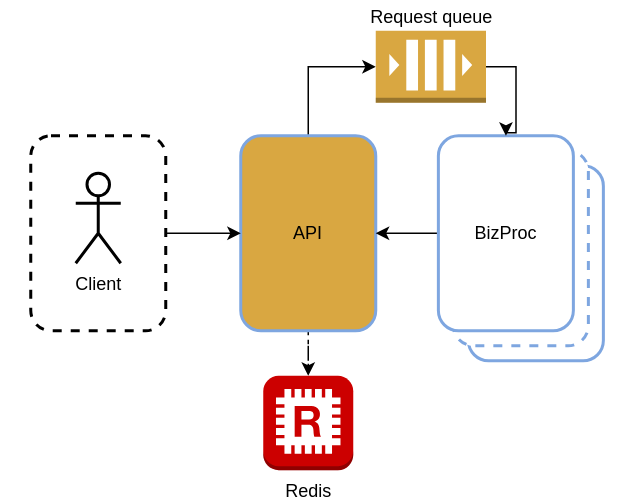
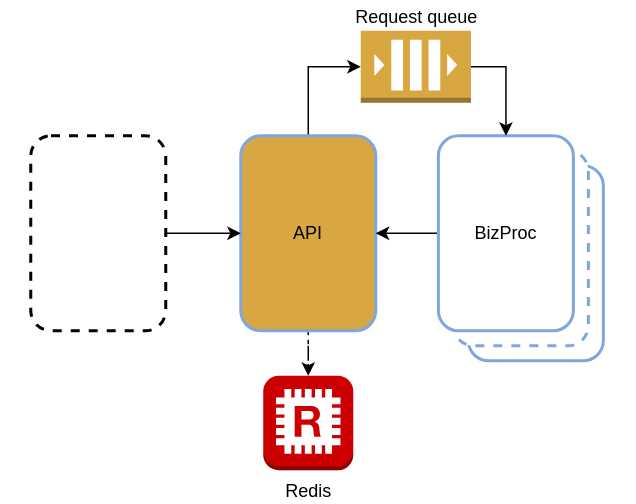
- <mxCell id="11" value="Request queue" style="outlineConnect=0;dashed=0;verticalLabelPosition=top;verticalAlign=bottom;align=center;html=1;shape=mxgraph.aws3.queue;fillColor=#D9A741;gradientColor=none;strokeColor=#7EA6E0;strokeWidth=2;labelPosition=center;" vertex="1" parent="1"><mxGeometry x="250" y="20" width="73.5" height="48" as="geometry" /></mxCell>
+ <mxCell id="11" value="Request queue" style="outlineConnect=0;dashed=0;verticalLabelPosition=top;verticalAlign=bottom;align=center;html=1;shape=mxgraph.aws3.queue;fillColor=#D9A741;gradientColor=none;strokeColor=#7EA6E0;strokeWidth=2;labelPosition=center;" vertex="1" parent="1"><mxGeometry x="240" y="20" width="73.5" height="48" as="geometry" /></mxCell>
- <mxCell id="14" value="Client" style="shape=umlActor;verticalLabelPosition=bottom;labelBackgroundColor=#ffffff;verticalAlign=top;html=1;outlineConnect=0;strokeColor=#000000;strokeWidth=2;fillColor=#ffffff;fontSize=12;align=center;" vertex="1" parent="1"><mxGeometry x="50" y="115" width="30" height="60" as="geometry" /></mxCell>
